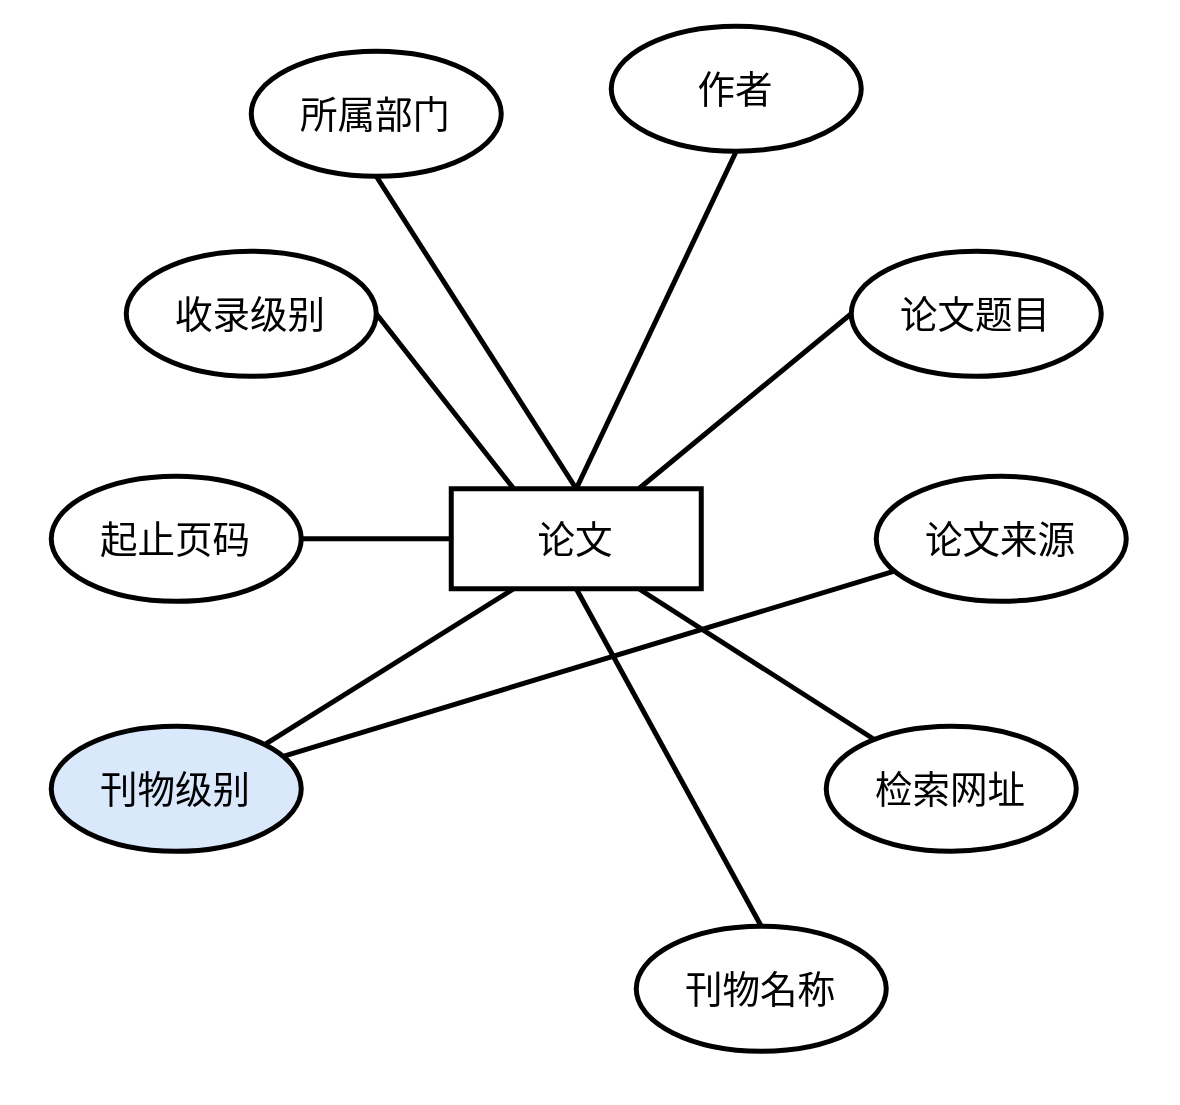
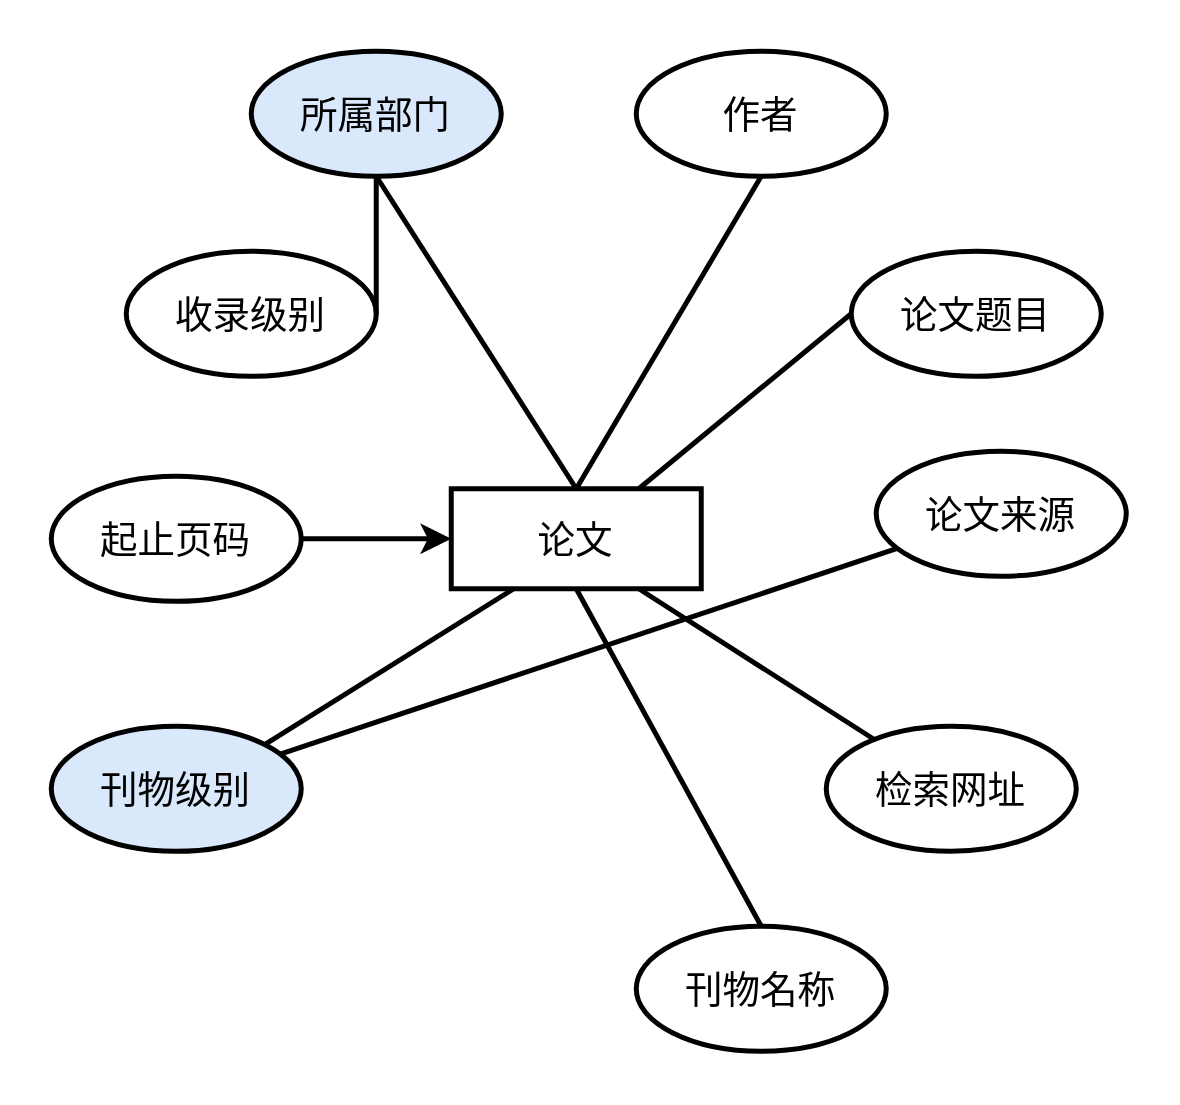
- <mxCell id="3" value="作者" style="ellipse;whiteSpace=wrap;html=1;align=center;strokeWidth=2;fontSize=15;" vertex="1" parent="1"><mxGeometry x="244" y="10" width="100" height="50" as="geometry" /></mxCell>
+ <mxCell id="3" value="作者" style="ellipse;whiteSpace=wrap;html=1;align=center;strokeWidth=2;fontSize=15;" vertex="1" parent="1"><mxGeometry x="254" y="20" width="100" height="50" as="geometry" /></mxCell>
- <mxCell id="19" value="所属部门" style="ellipse;whiteSpace=wrap;html=1;align=center;strokeWidth=2;fontSize=15;" vertex="1" parent="1"><mxGeometry x="100" y="20" width="100" height="50" as="geometry" /></mxCell>
+ <mxCell id="19" value="所属部门" style="ellipse;whiteSpace=wrap;html=1;align=center;strokeWidth=2;fontSize=15;fillColor=#dae8fc;" vertex="1" parent="1"><mxGeometry x="100" y="20" width="100" height="50" as="geometry" /></mxCell>
- <mxCell id="17" value="" style="endArrow=none;html=1;rounded=0;strokeWidth=2;entryX=0.25;entryY=0;entryDx=0;entryDy=0;exitX=1;exitY=0.5;exitDx=0;exitDy=0;fontSize=15;" edge="1" parent="1" source="8" target="2"><mxGeometry relative="1" as="geometry"><mxPoint x="265" y="205" as="sourcePoint" /><mxPoint x="350" y="135" as="targetPoint" /></mxGeometry></mxCell>
+ <mxCell id="17" value="" style="endArrow=none;html=1;rounded=0;strokeWidth=2;exitX=1;exitY=0.5;exitDx=0;exitDy=0;fontSize=15;" edge="1" parent="1" source="8" target="19"><mxGeometry relative="1" as="geometry"><mxPoint x="265" y="205" as="sourcePoint" /><mxPoint x="350" y="135" as="targetPoint" /></mxGeometry></mxCell>
- <mxCell id="14" value="" style="endArrow=none;html=1;rounded=0;strokeWidth=2;entryX=0;entryY=0.5;entryDx=0;entryDy=0;exitX=1;exitY=0.5;exitDx=0;exitDy=0;fontSize=15;" edge="1" parent="1" source="7" target="2"><mxGeometry relative="1" as="geometry"><mxPoint x="-40" y="250" as="sourcePoint" /><mxPoint x="120" y="250" as="targetPoint" /></mxGeometry></mxCell>
+ <mxCell id="14" value="" style="endArrow=classic;html=1;rounded=0;strokeWidth=2;entryX=0;entryY=0.5;entryDx=0;entryDy=0;exitX=1;exitY=0.5;exitDx=0;exitDy=0;fontSize=15;" edge="1" parent="1" source="7" target="2"><mxGeometry relative="1" as="geometry"><mxPoint x="-40" y="250" as="sourcePoint" /><mxPoint x="120" y="250" as="targetPoint" /></mxGeometry></mxCell>
- <mxCell id="5" value="论文来源" style="ellipse;whiteSpace=wrap;html=1;align=center;strokeWidth=2;fontSize=15;" vertex="1" parent="1"><mxGeometry x="350" y="190" width="100" height="50" as="geometry" /></mxCell>
+ <mxCell id="5" value="论文来源" style="ellipse;whiteSpace=wrap;html=1;align=center;strokeWidth=2;fontSize=15;" vertex="1" parent="1"><mxGeometry x="350" y="180" width="100" height="50" as="geometry" /></mxCell>
